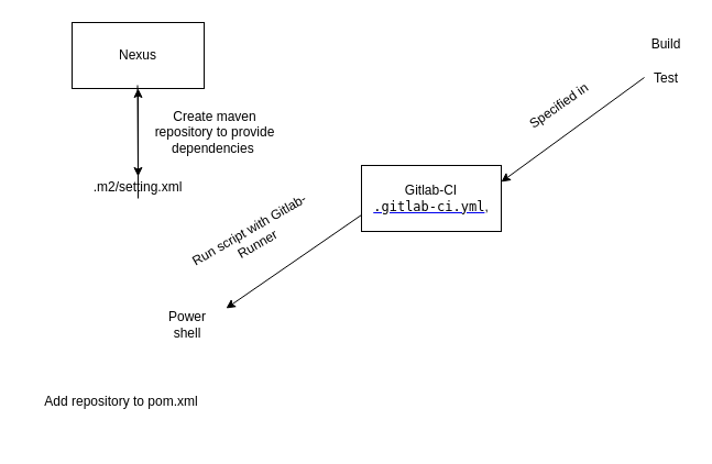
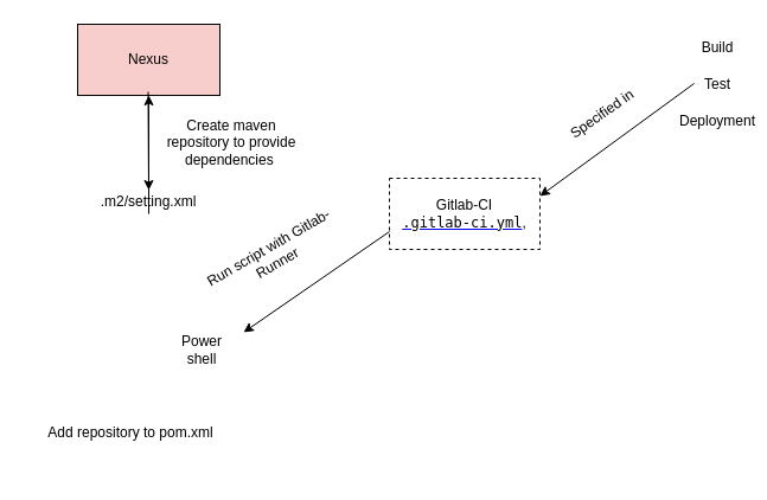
- <mxCell id="11" value="Nexus" style="rounded=0;whiteSpace=wrap;html=1;" vertex="1" parent="1"><mxGeometry x="65" y="20" width="120" height="60" as="geometry" /></mxCell>
+ <mxCell id="11" value="Nexus" style="rounded=0;whiteSpace=wrap;html=1;fillColor=#f8cecc;" vertex="1" parent="1"><mxGeometry x="65" y="20" width="120" height="60" as="geometry" /></mxCell>
+ <mxCell id="5" value="Deployment" style="text;html=1;strokeColor=none;fillColor=none;align=center;verticalAlign=middle;whiteSpace=wrap;rounded=0;" vertex="1" parent="1"><mxGeometry x="585" y="92" width="40" height="20" as="geometry" /></mxCell>
- <mxCell id="2" value="Gitlab-CI&lt;br&gt;&lt;a href=&quot;https://docs.gitlab.com/ee/ci/yaml/README.html&quot;&gt;&lt;code&gt;&lt;font color=&quot;#000000&quot;&gt;.gitlab-ci.yml&lt;/font&gt;&lt;/code&gt;&lt;/a&gt;&lt;span&gt;,&lt;/span&gt;&lt;br&gt;" style="rounded=0;whiteSpace=wrap;html=1;" vertex="1" parent="1"><mxGeometry x="328" y="150" width="127" height="60" as="geometry" /></mxCell>
+ <mxCell id="2" value="Gitlab-CI&lt;br&gt;&lt;a href=&quot;https://docs.gitlab.com/ee/ci/yaml/README.html&quot;&gt;&lt;code&gt;&lt;font color=&quot;#000000&quot;&gt;.gitlab-ci.yml&lt;/font&gt;&lt;/code&gt;&lt;/a&gt;&lt;span&gt;,&lt;/span&gt;&lt;br&gt;" style="rounded=0;whiteSpace=wrap;html=1;dashed=1;" vertex="1" parent="1"><mxGeometry x="328" y="150" width="127" height="60" as="geometry" /></mxCell>
